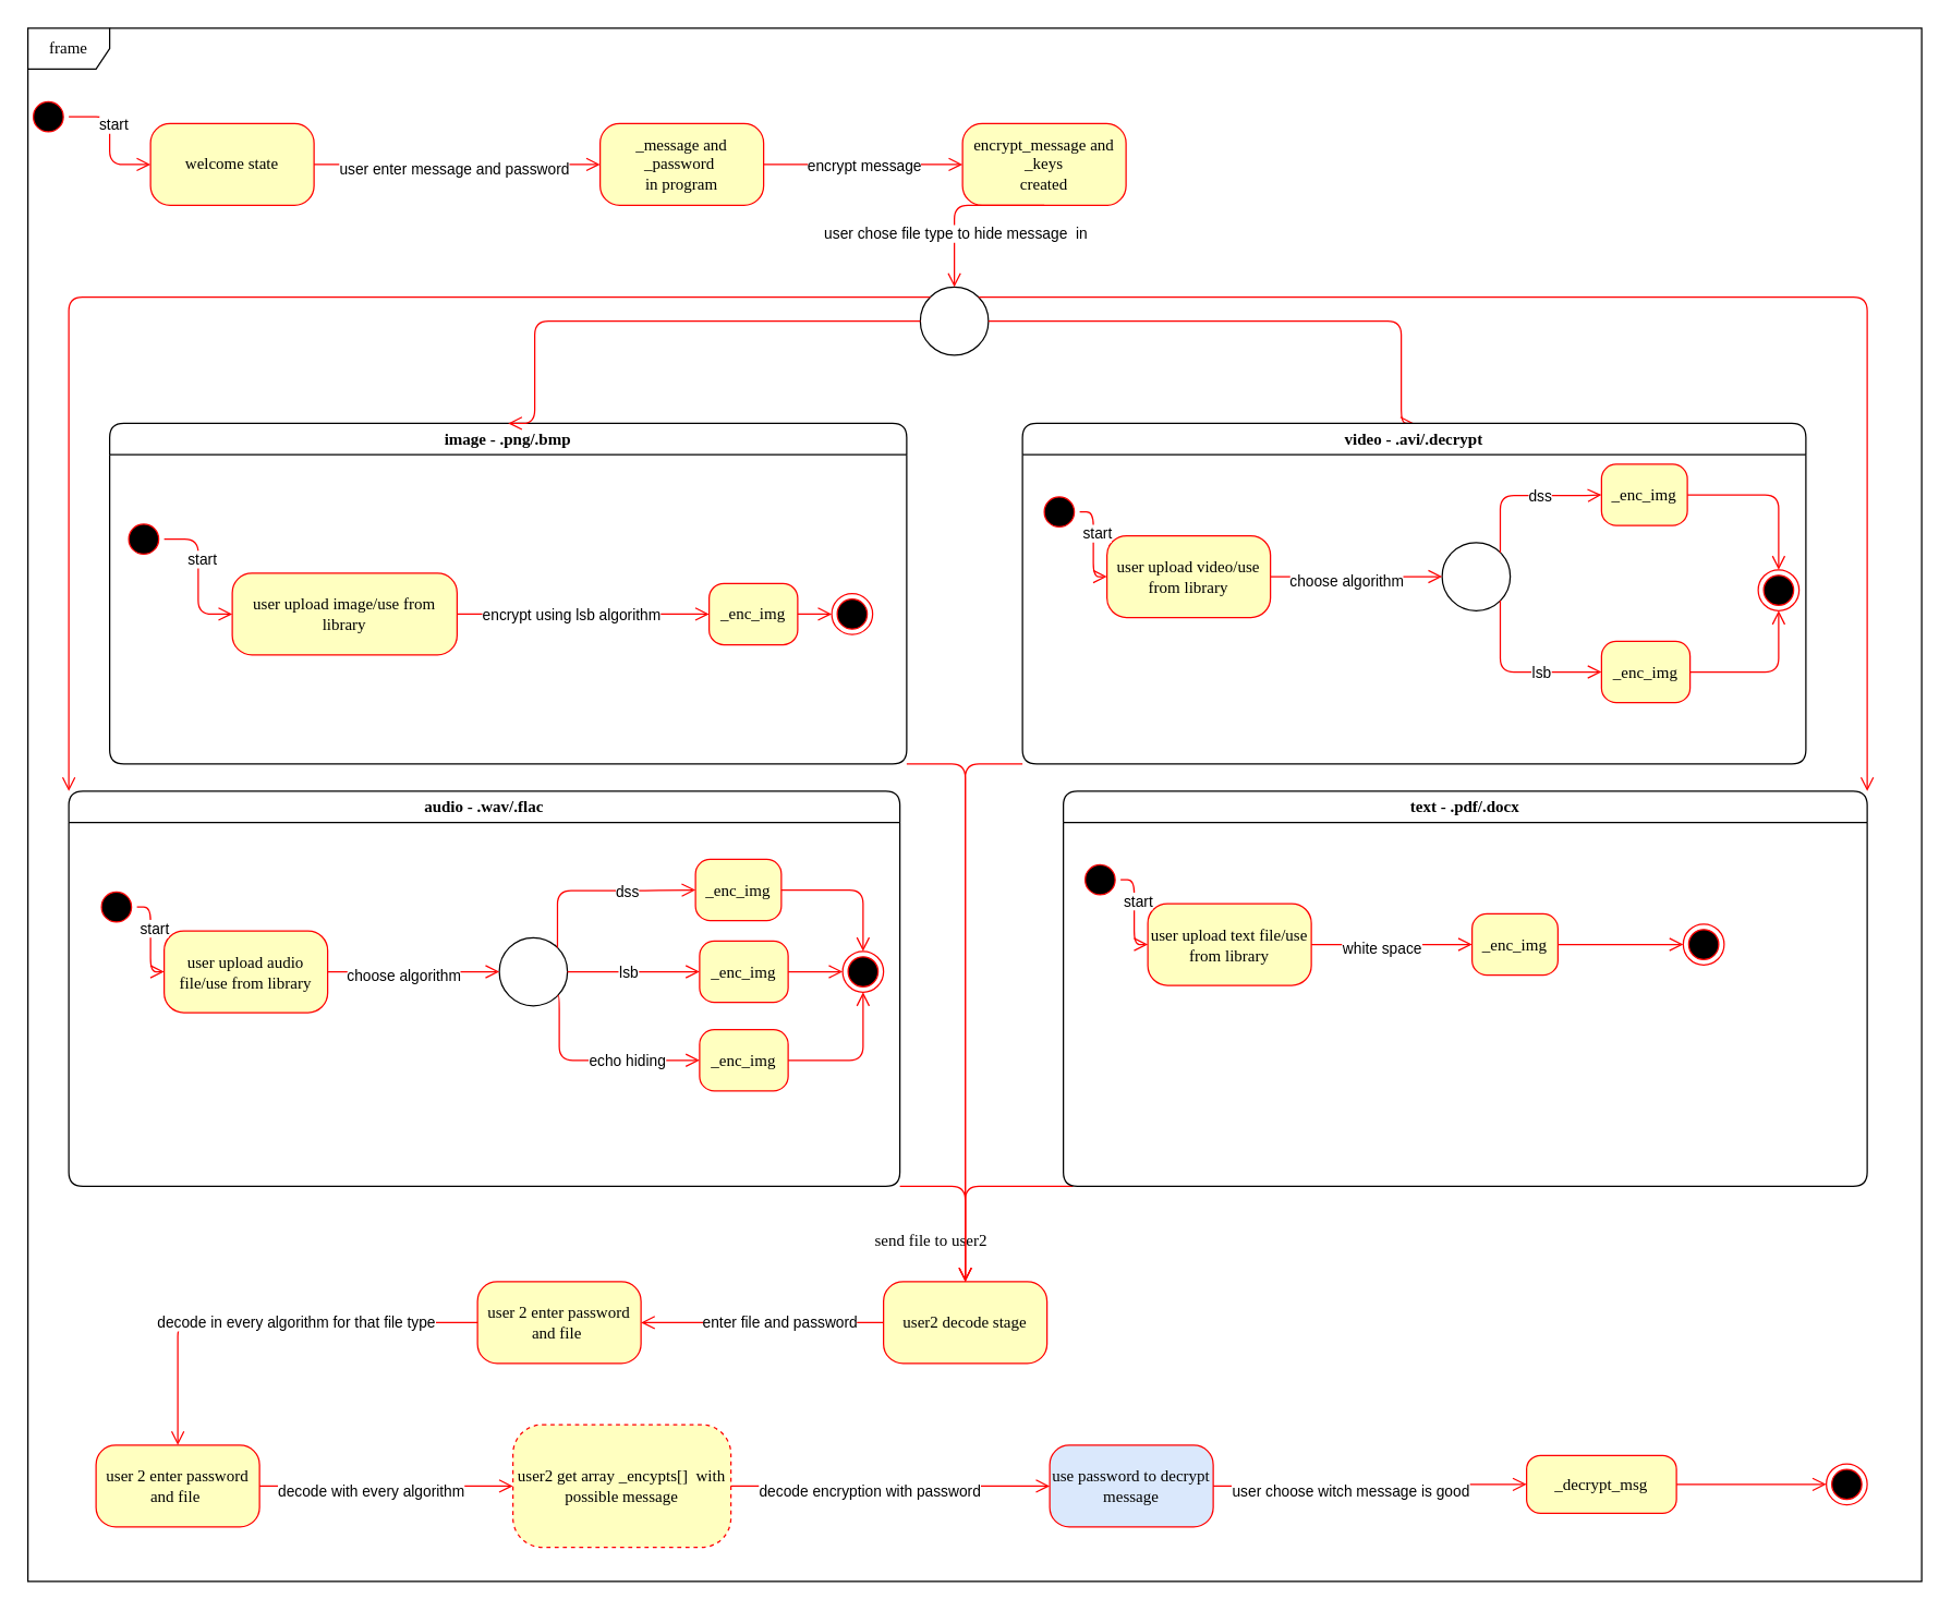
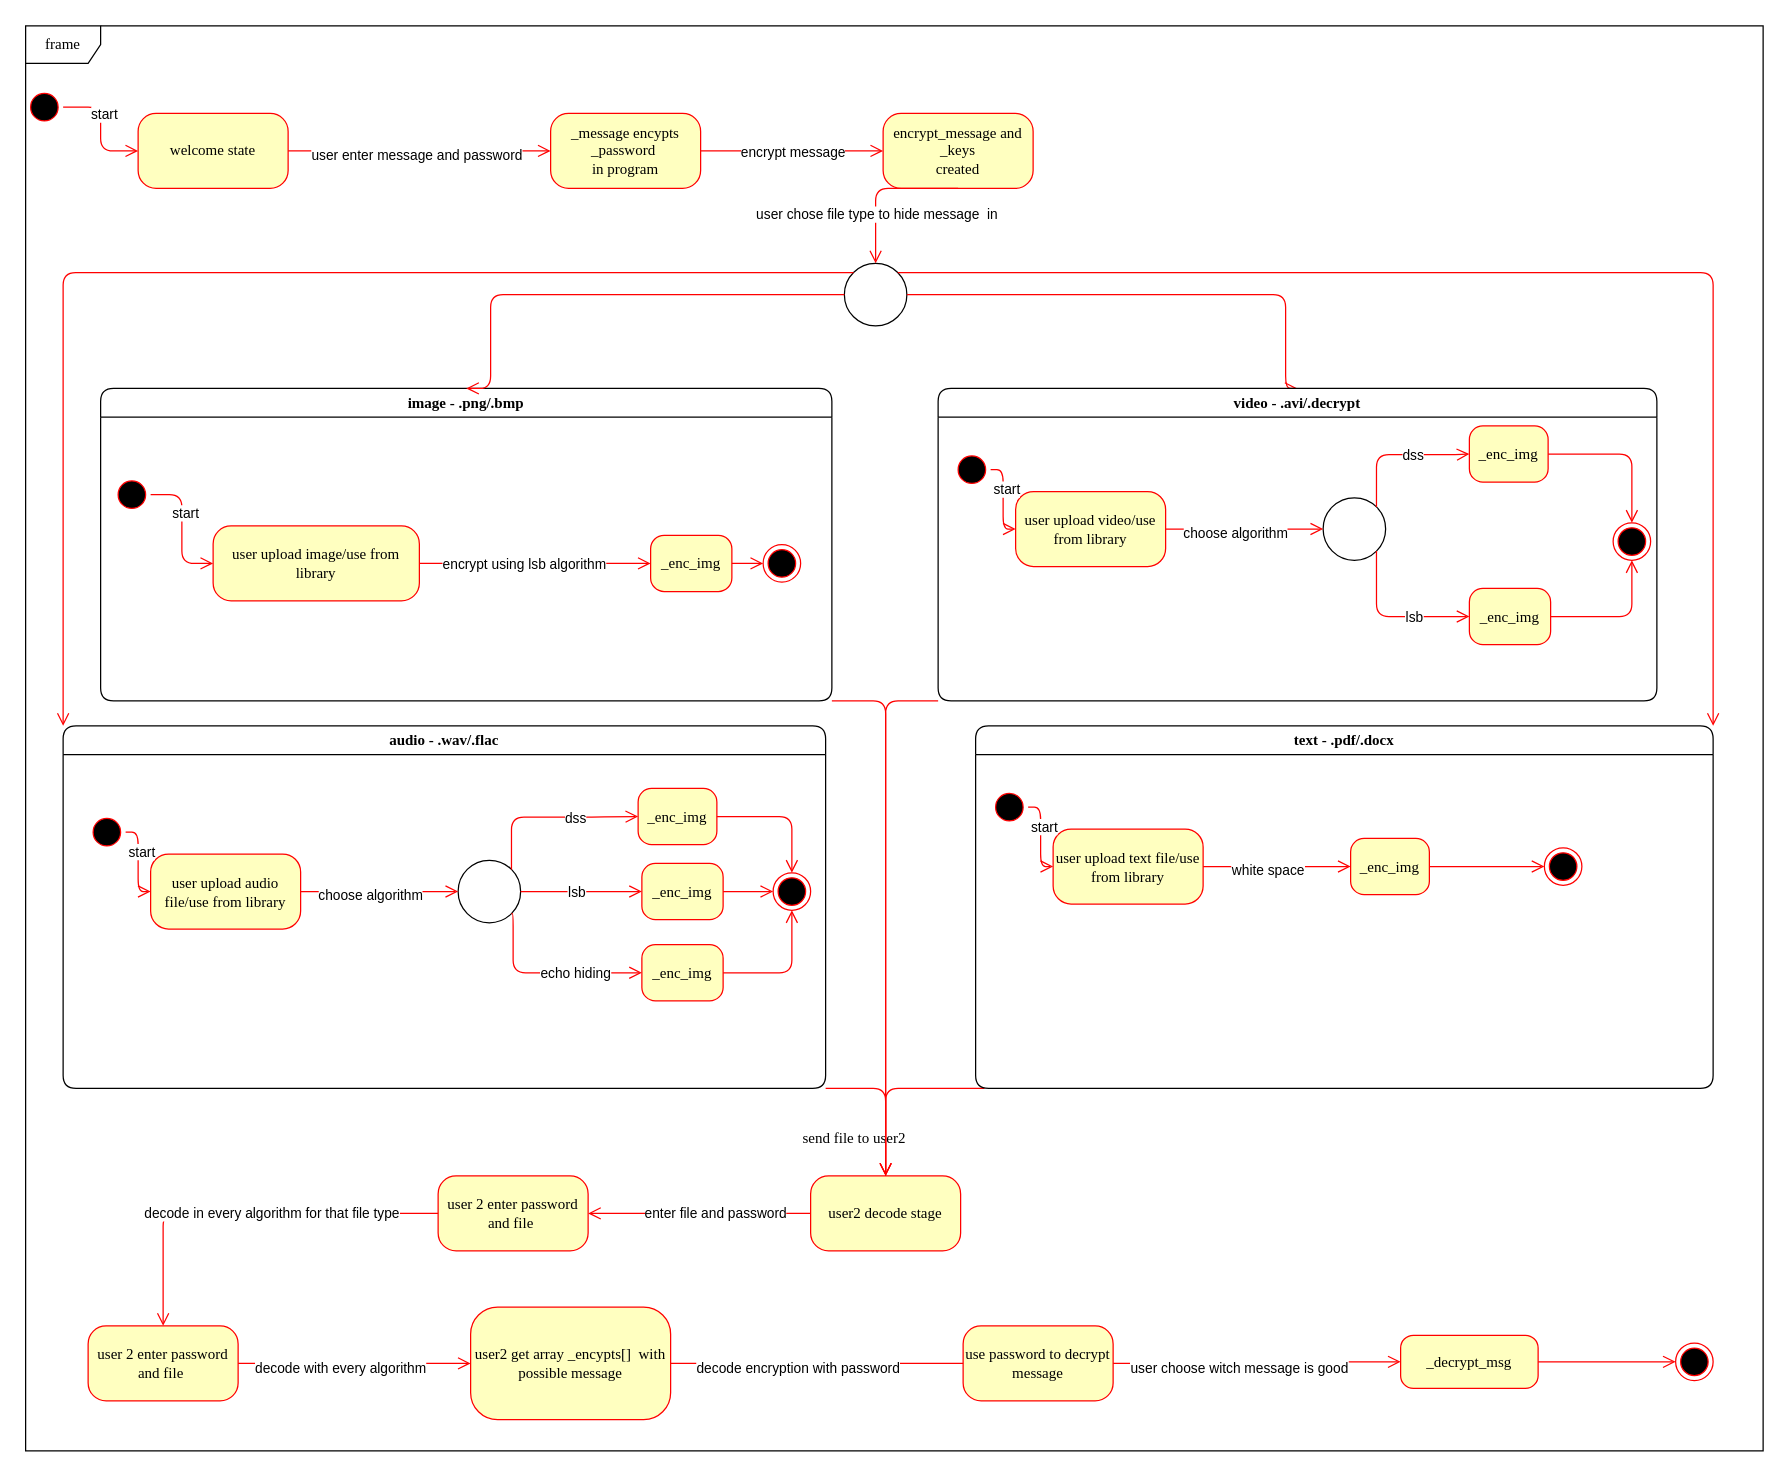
- <mxCell id="7" value="_message and _password&amp;nbsp;&lt;div&gt;in program&lt;/div&gt;" style="rounded=1;whiteSpace=wrap;html=1;arcSize=24;fillColor=#ffffc0;strokeColor=#ff0000;shadow=0;comic=0;labelBackgroundColor=none;fontFamily=Verdana;fontSize=12;fontColor=#000000;align=center;" parent="1" vertex="1"><mxGeometry x="440" y="90" width="120" height="60" as="geometry" /></mxCell>
+ <mxCell id="7" value="_message encypts _password&amp;nbsp;&lt;div&gt;in program&lt;/div&gt;" style="rounded=1;whiteSpace=wrap;html=1;arcSize=24;fillColor=#ffffc0;strokeColor=#ff0000;shadow=0;comic=0;labelBackgroundColor=none;fontFamily=Verdana;fontSize=12;fontColor=#000000;align=center;" parent="1" vertex="1"><mxGeometry x="440" y="90" width="120" height="60" as="geometry" /></mxCell>
- <mxCell id="86" value="user2 get array _encypts[]&amp;nbsp; with possible message" style="rounded=1;whiteSpace=wrap;html=1;arcSize=24;fillColor=#ffffc0;strokeColor=#ff0000;shadow=0;comic=0;labelBackgroundColor=none;fontFamily=Verdana;fontSize=12;fontColor=#000000;align=center;dashed=1;" vertex="1" parent="1"><mxGeometry x="376" y="1045" width="160" height="90" as="geometry" /></mxCell>
+ <mxCell id="86" value="user2 get array _encypts[]&amp;nbsp; with possible message" style="rounded=1;whiteSpace=wrap;html=1;arcSize=24;fillColor=#ffffc0;strokeColor=#ff0000;shadow=0;comic=0;labelBackgroundColor=none;fontFamily=Verdana;fontSize=12;fontColor=#000000;align=center;" vertex="1" parent="1"><mxGeometry x="376" y="1045" width="160" height="90" as="geometry" /></mxCell>
- <mxCell id="93" style="edgeStyle=orthogonalEdgeStyle;html=1;labelBackgroundColor=none;endArrow=open;endSize=8;strokeColor=#ff0000;fontFamily=Verdana;fontSize=12;align=left;exitX=1;exitY=0.5;exitDx=0;exitDy=0;entryX=0;entryY=0.5;entryDx=0;entryDy=0;" edge="1" parent="1" source="86" target="92"><mxGeometry relative="1" as="geometry"><mxPoint x="540" y="1030" as="targetPoint" /><mxPoint x="718" y="1030" as="sourcePoint" /></mxGeometry></mxCell>
+ <mxCell id="93" style="edgeStyle=orthogonalEdgeStyle;html=1;labelBackgroundColor=none;endArrow=none;endSize=8;strokeColor=#ff0000;fontFamily=Verdana;fontSize=12;align=left;exitX=1;exitY=0.5;exitDx=0;exitDy=0;entryX=0;entryY=0.5;entryDx=0;entryDy=0;" edge="1" parent="1" source="86" target="92"><mxGeometry relative="1" as="geometry"><mxPoint x="540" y="1030" as="targetPoint" /><mxPoint x="718" y="1030" as="sourcePoint" /></mxGeometry></mxCell>
- <mxCell id="92" value="use password to decrypt message" style="rounded=1;whiteSpace=wrap;html=1;arcSize=24;fillColor=#dae8fc;strokeColor=#ff0000;shadow=0;comic=0;labelBackgroundColor=none;fontFamily=Verdana;fontSize=12;fontColor=#000000;align=center;" vertex="1" parent="1"><mxGeometry x="770" y="1060" width="120" height="60" as="geometry" /></mxCell>
+ <mxCell id="92" value="use password to decrypt message" style="rounded=1;whiteSpace=wrap;html=1;arcSize=24;fillColor=#ffffc0;strokeColor=#ff0000;shadow=0;comic=0;labelBackgroundColor=none;fontFamily=Verdana;fontSize=12;fontColor=#000000;align=center;" vertex="1" parent="1"><mxGeometry x="770" y="1060" width="120" height="60" as="geometry" /></mxCell>
